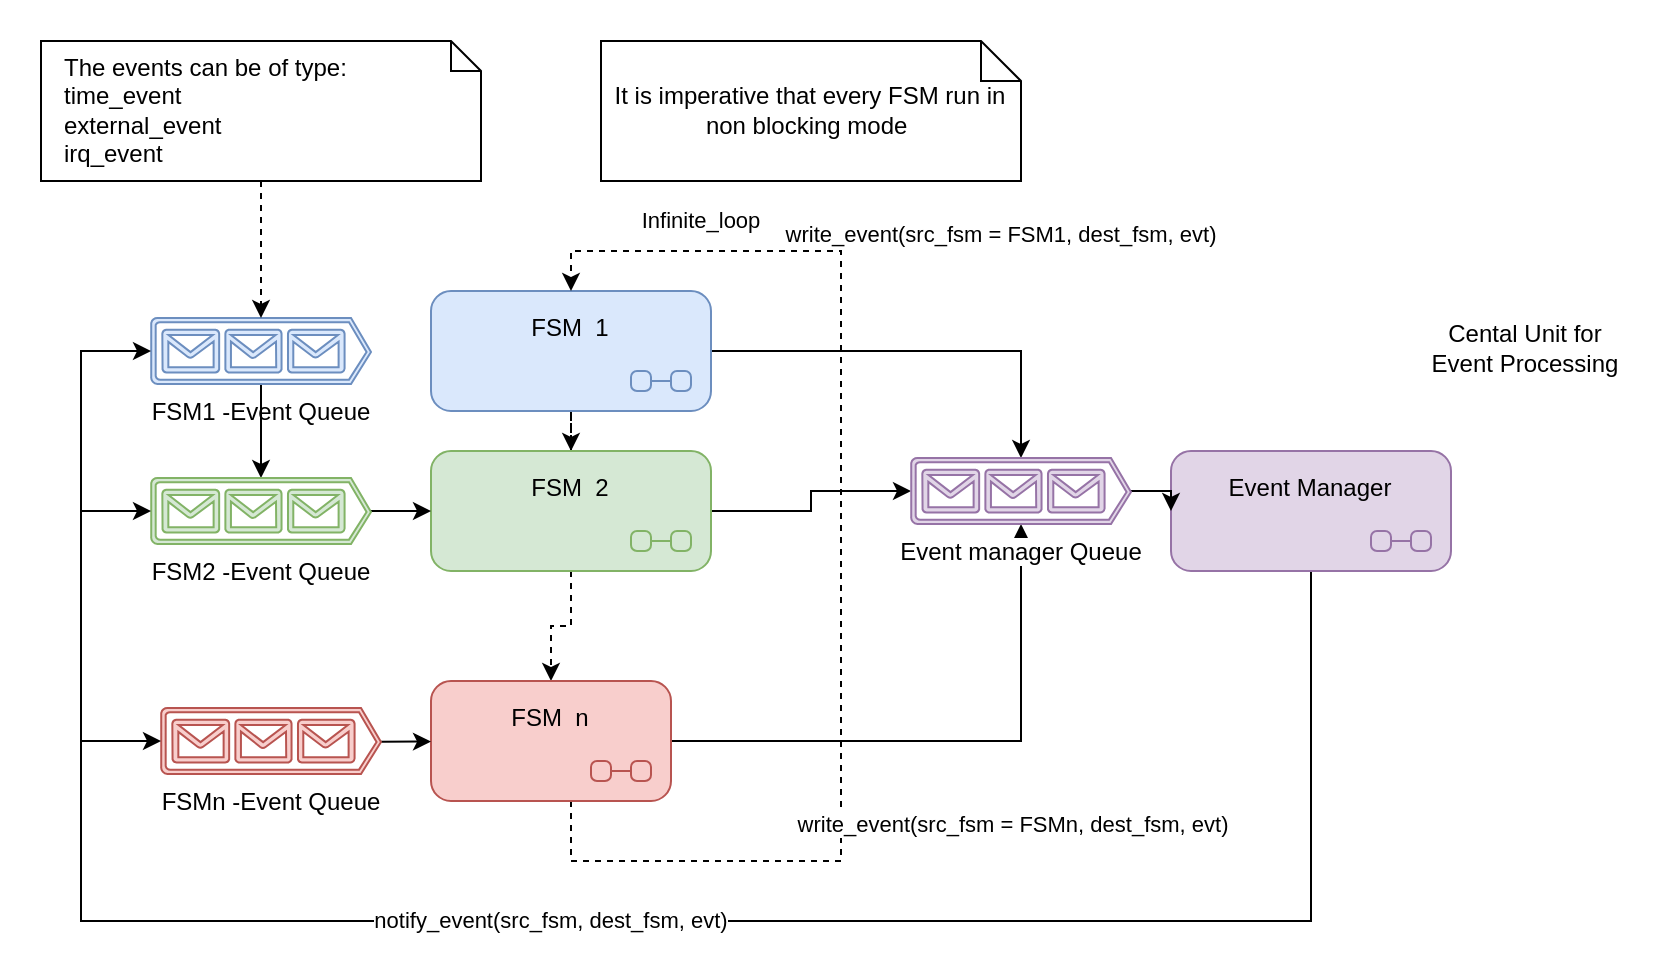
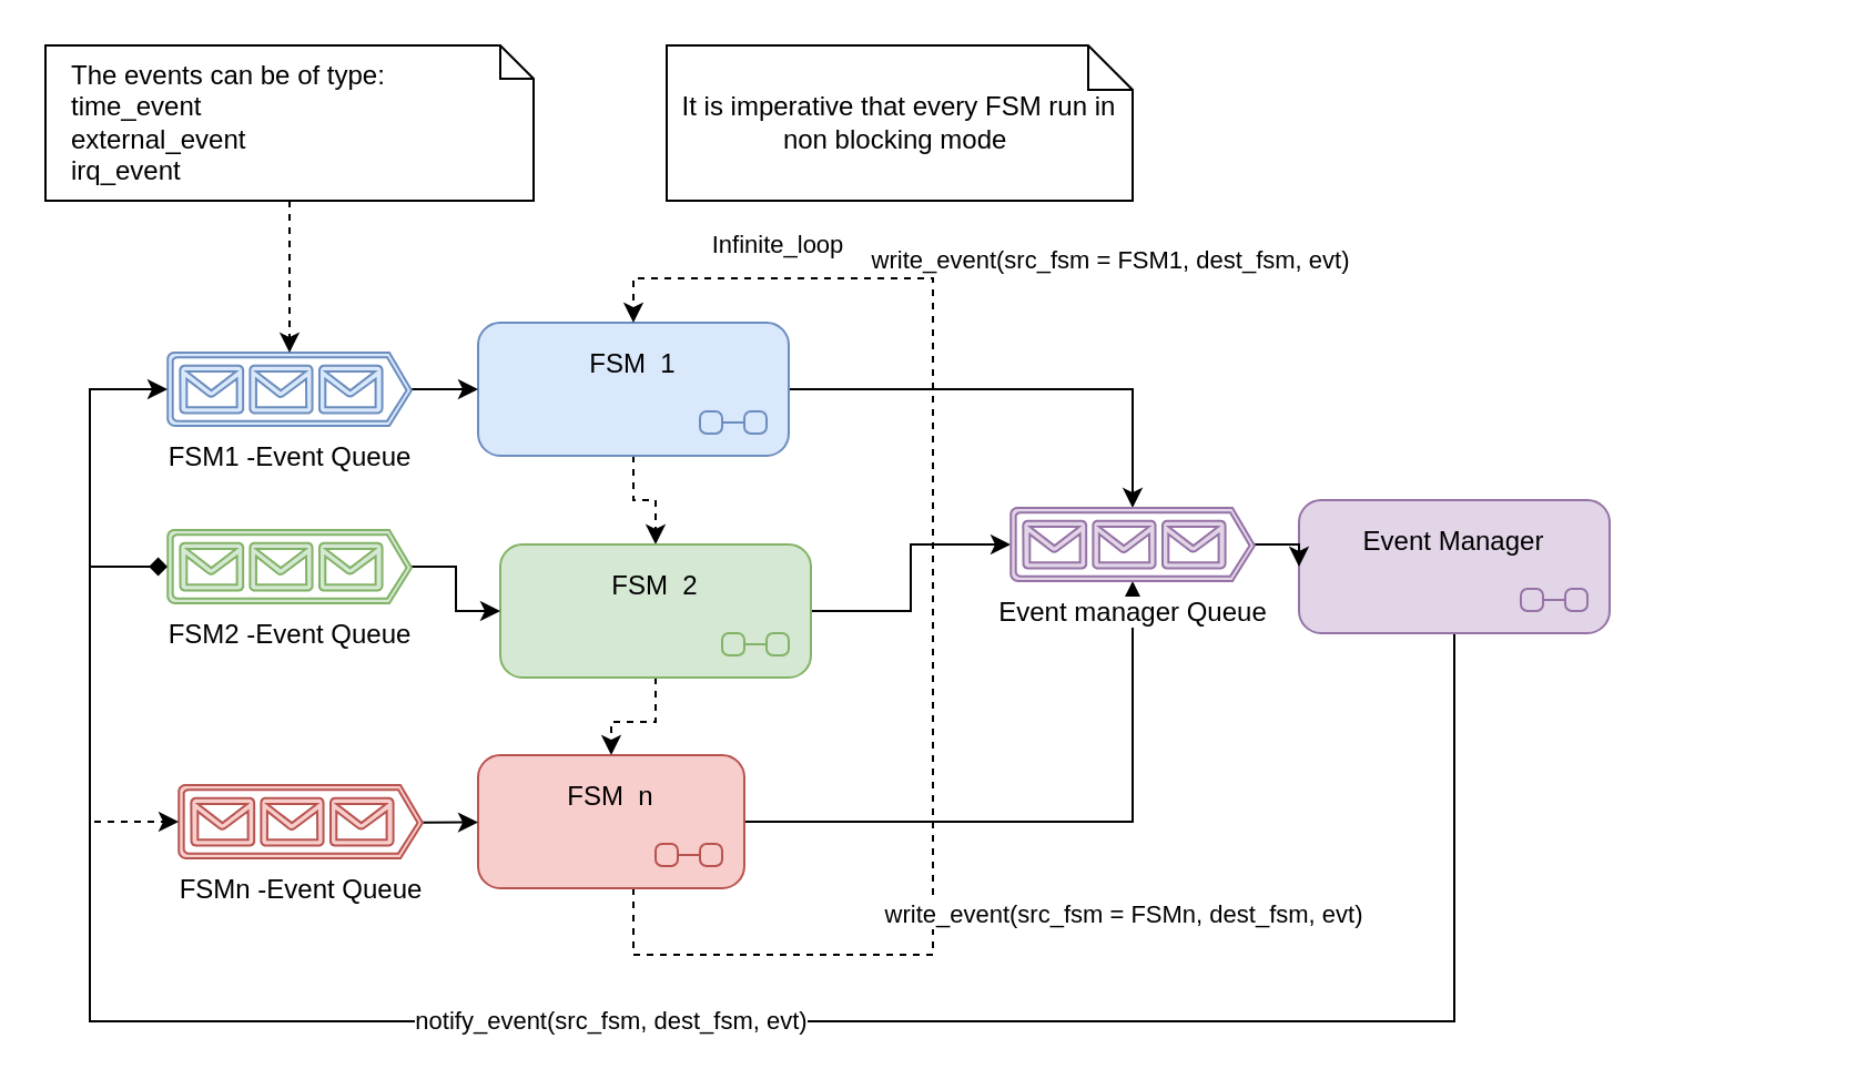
- <mxCell id="23" value="Cental Unit for Event Processing" style="text;html=1;strokeColor=none;fillColor=none;align=center;verticalAlign=middle;whiteSpace=wrap;rounded=0;labelBackgroundColor=#FFFFFF;" vertex="1" parent="1"><mxGeometry x="710" y="158.5" width="105" height="30" as="geometry" /></mxCell>
- <mxCell id="11" style="edgeStyle=orthogonalEdgeStyle;rounded=0;orthogonalLoop=1;jettySize=auto;html=1;" edge="1" parent="1" source="12" target="14"><mxGeometry relative="1" as="geometry" /></mxCell>
+ <mxCell id="11" style="edgeStyle=orthogonalEdgeStyle;rounded=0;orthogonalLoop=1;jettySize=auto;html=1;entryX=0;entryY=0.5;entryDx=0;entryDy=0;" edge="1" parent="1" source="12" target="4"><mxGeometry relative="1" as="geometry" /></mxCell>
- <mxCell id="18" style="edgeStyle=orthogonalEdgeStyle;rounded=0;orthogonalLoop=1;jettySize=auto;html=1;entryX=0;entryY=0.5;entryDx=0;entryDy=0;entryPerimeter=0;" edge="1" parent="1" source="20" target="14"><mxGeometry relative="1" as="geometry"><Array as="points"><mxPoint x="655" y="460" /><mxPoint x="40" y="460" /><mxPoint x="40" y="255" /></Array></mxGeometry></mxCell>
+ <mxCell id="18" style="edgeStyle=orthogonalEdgeStyle;rounded=0;orthogonalLoop=1;jettySize=auto;html=1;entryX=0;entryY=0.5;entryDx=0;entryDy=0;entryPerimeter=0;endArrow=diamond;" edge="1" parent="1" source="20" target="14"><mxGeometry relative="1" as="geometry"><Array as="points"><mxPoint x="655" y="460" /><mxPoint x="40" y="460" /><mxPoint x="40" y="255" /></Array></mxGeometry></mxCell>
- <mxCell id="7" value="FSM  2" style="shape=umlState;rounded=1;verticalAlign=top;spacingTop=5;umlStateSymbol=collapseState;absoluteArcSize=1;arcSize=10;fillColor=#d5e8d4;strokeColor=#82b366;" vertex="1" parent="1"><mxGeometry x="215" y="225" width="140" height="60" as="geometry" /></mxCell>
+ <mxCell id="7" value="FSM  2" style="shape=umlState;rounded=1;verticalAlign=top;spacingTop=5;umlStateSymbol=collapseState;absoluteArcSize=1;arcSize=10;fillColor=#d5e8d4;strokeColor=#82b366;" vertex="1" parent="1"><mxGeometry x="225" y="245" width="140" height="60" as="geometry" /></mxCell>
- <mxCell id="17" style="edgeStyle=orthogonalEdgeStyle;rounded=0;orthogonalLoop=1;jettySize=auto;html=1;entryX=0;entryY=0.5;entryDx=0;entryDy=0;entryPerimeter=0;" edge="1" parent="1" source="20" target="16"><mxGeometry relative="1" as="geometry"><Array as="points"><mxPoint x="655" y="460" /><mxPoint x="40" y="460" /><mxPoint x="40" y="370" /></Array></mxGeometry></mxCell>
+ <mxCell id="17" style="edgeStyle=orthogonalEdgeStyle;rounded=0;orthogonalLoop=1;jettySize=auto;html=1;entryX=0;entryY=0.5;entryDx=0;entryDy=0;entryPerimeter=0;dashed=1;" edge="1" parent="1" source="20" target="16"><mxGeometry relative="1" as="geometry"><Array as="points"><mxPoint x="655" y="460" /><mxPoint x="40" y="460" /><mxPoint x="40" y="370" /></Array></mxGeometry></mxCell>
